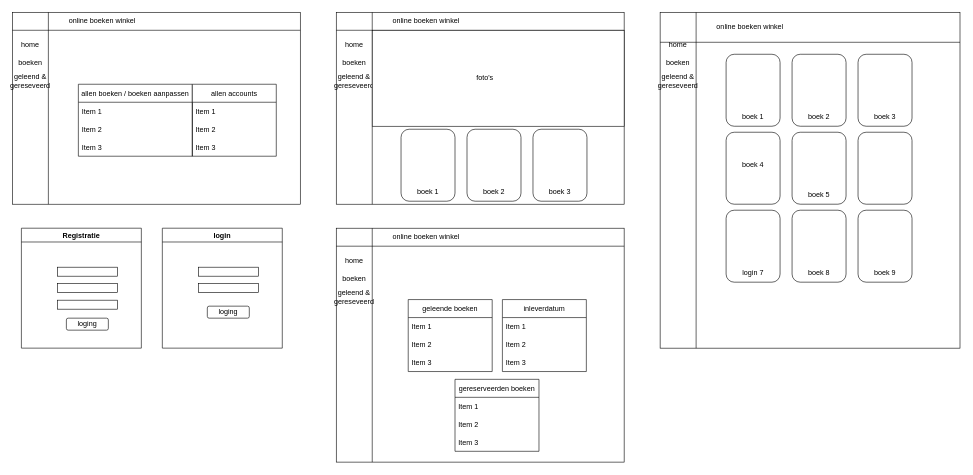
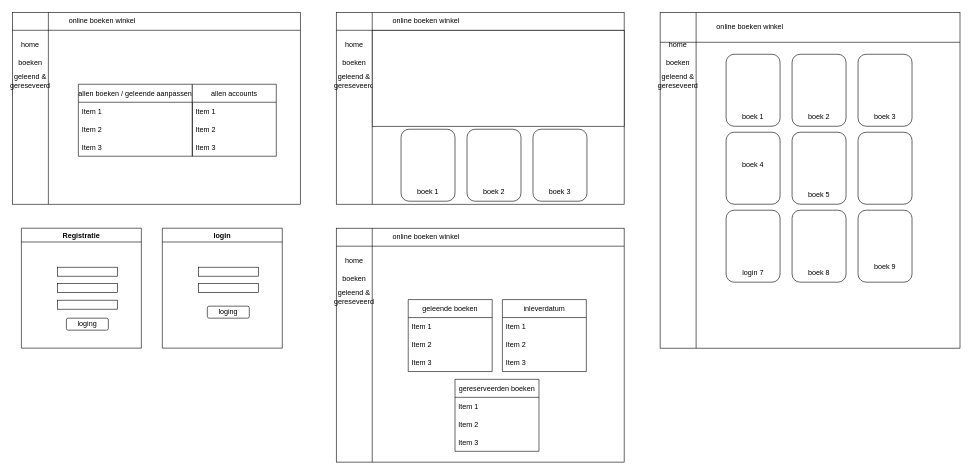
- <mxCell id="14" value="foto's" style="text;html=1;strokeColor=none;fillColor=none;align=center;verticalAlign=middle;whiteSpace=wrap;rounded=0;" vertex="1" parent="1"><mxGeometry x="778" y="115" width="60" height="30" as="geometry" /></mxCell>
- <mxCell id="55" value="allen boeken / boeken aanpassen" style="swimlane;fontStyle=0;childLayout=stackLayout;horizontal=1;startSize=30;horizontalStack=0;resizeParent=1;resizeParentMax=0;resizeLast=0;collapsible=1;marginBottom=0;" vertex="1" parent="1"><mxGeometry x="130" y="140" width="190" height="120" as="geometry" /></mxCell>
+ <mxCell id="55" value="allen boeken / geleende aanpassen" style="swimlane;fontStyle=0;childLayout=stackLayout;horizontal=1;startSize=30;horizontalStack=0;resizeParent=1;resizeParentMax=0;resizeLast=0;collapsible=1;marginBottom=0;" vertex="1" parent="1"><mxGeometry x="130" y="140" width="190" height="120" as="geometry" /></mxCell>
- <mxCell id="32" value="boek 9" style="text;html=1;strokeColor=none;fillColor=none;align=center;verticalAlign=middle;whiteSpace=wrap;rounded=0;" vertex="1" parent="1"><mxGeometry x="1445" y="440" width="60" height="30" as="geometry" /></mxCell>
+ <mxCell id="32" value="boek 9" style="text;html=1;strokeColor=none;fillColor=none;align=center;verticalAlign=middle;whiteSpace=wrap;rounded=0;" vertex="1" parent="1"><mxGeometry x="1445" y="430" width="60" height="30" as="geometry" /></mxCell>
